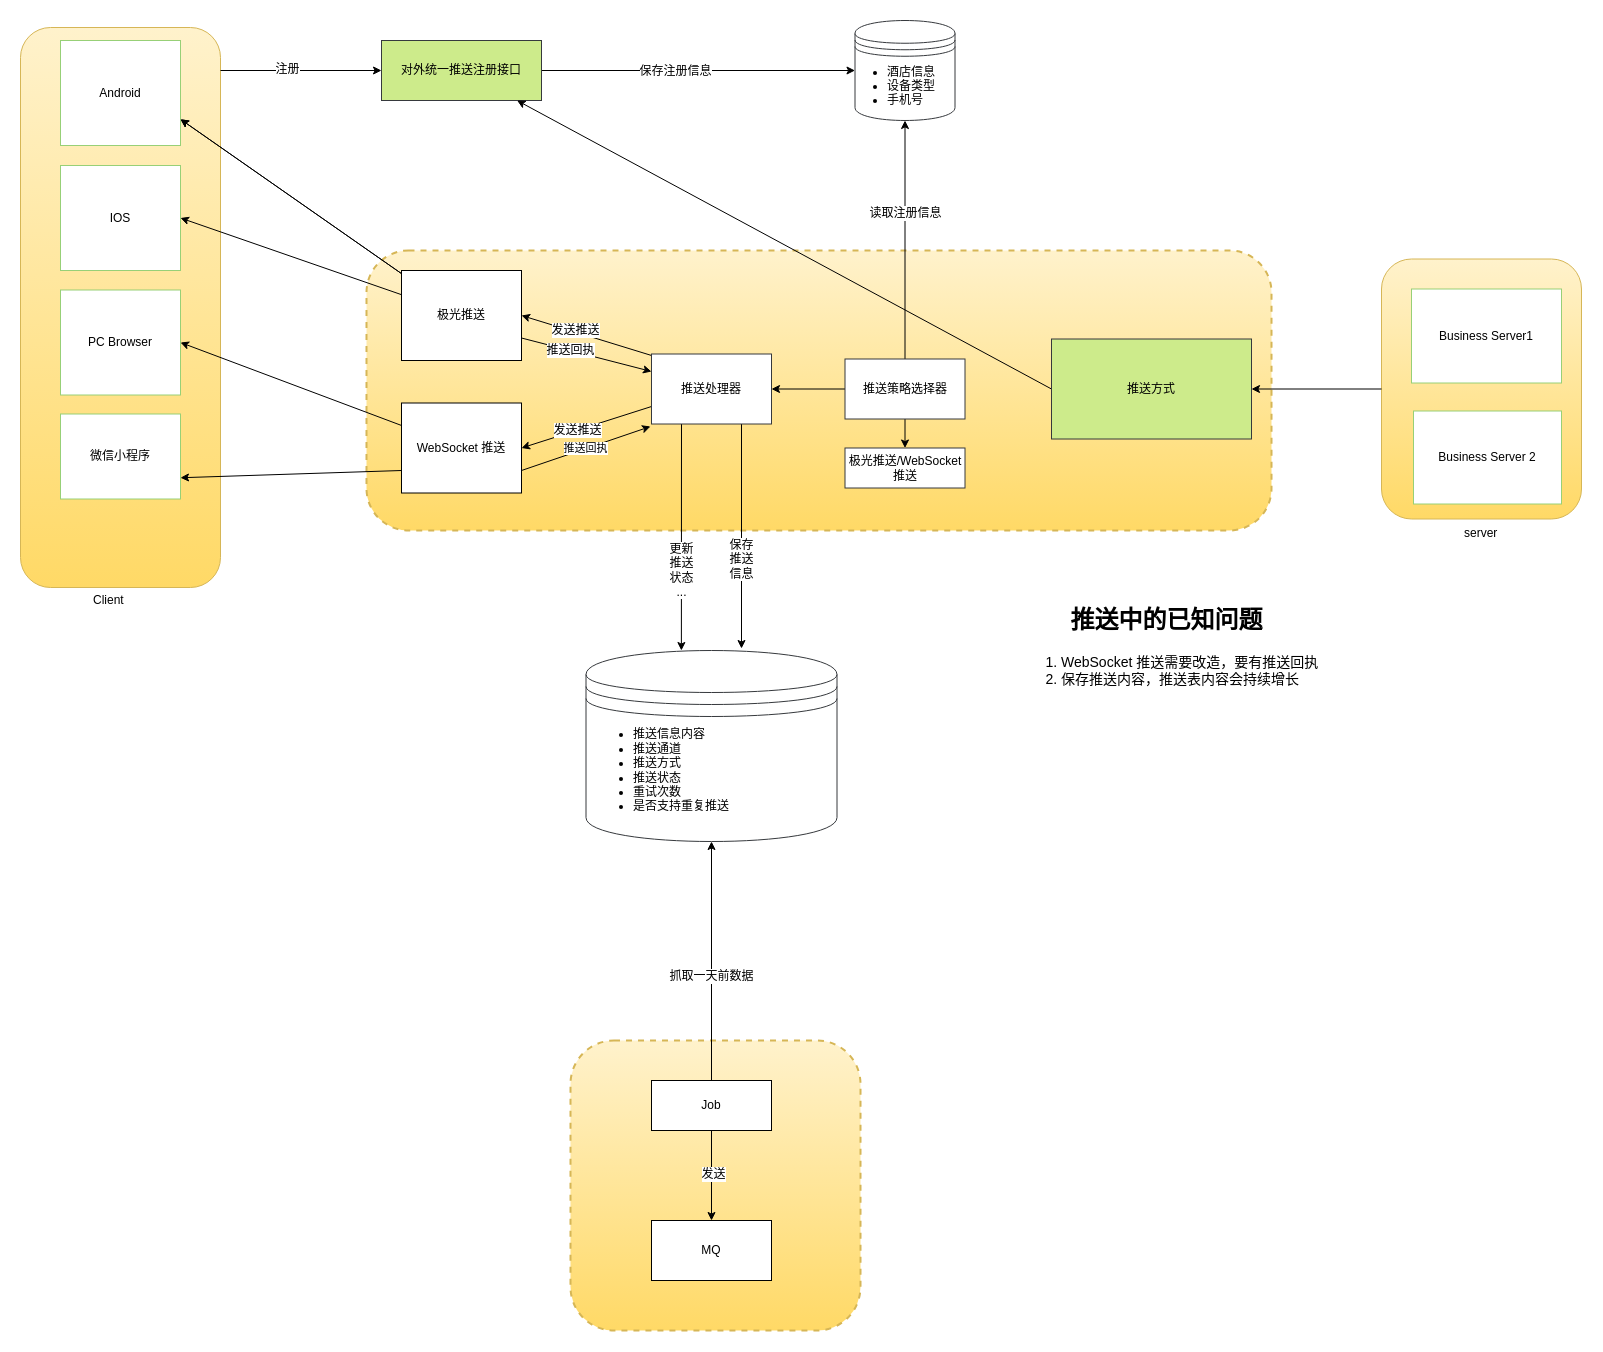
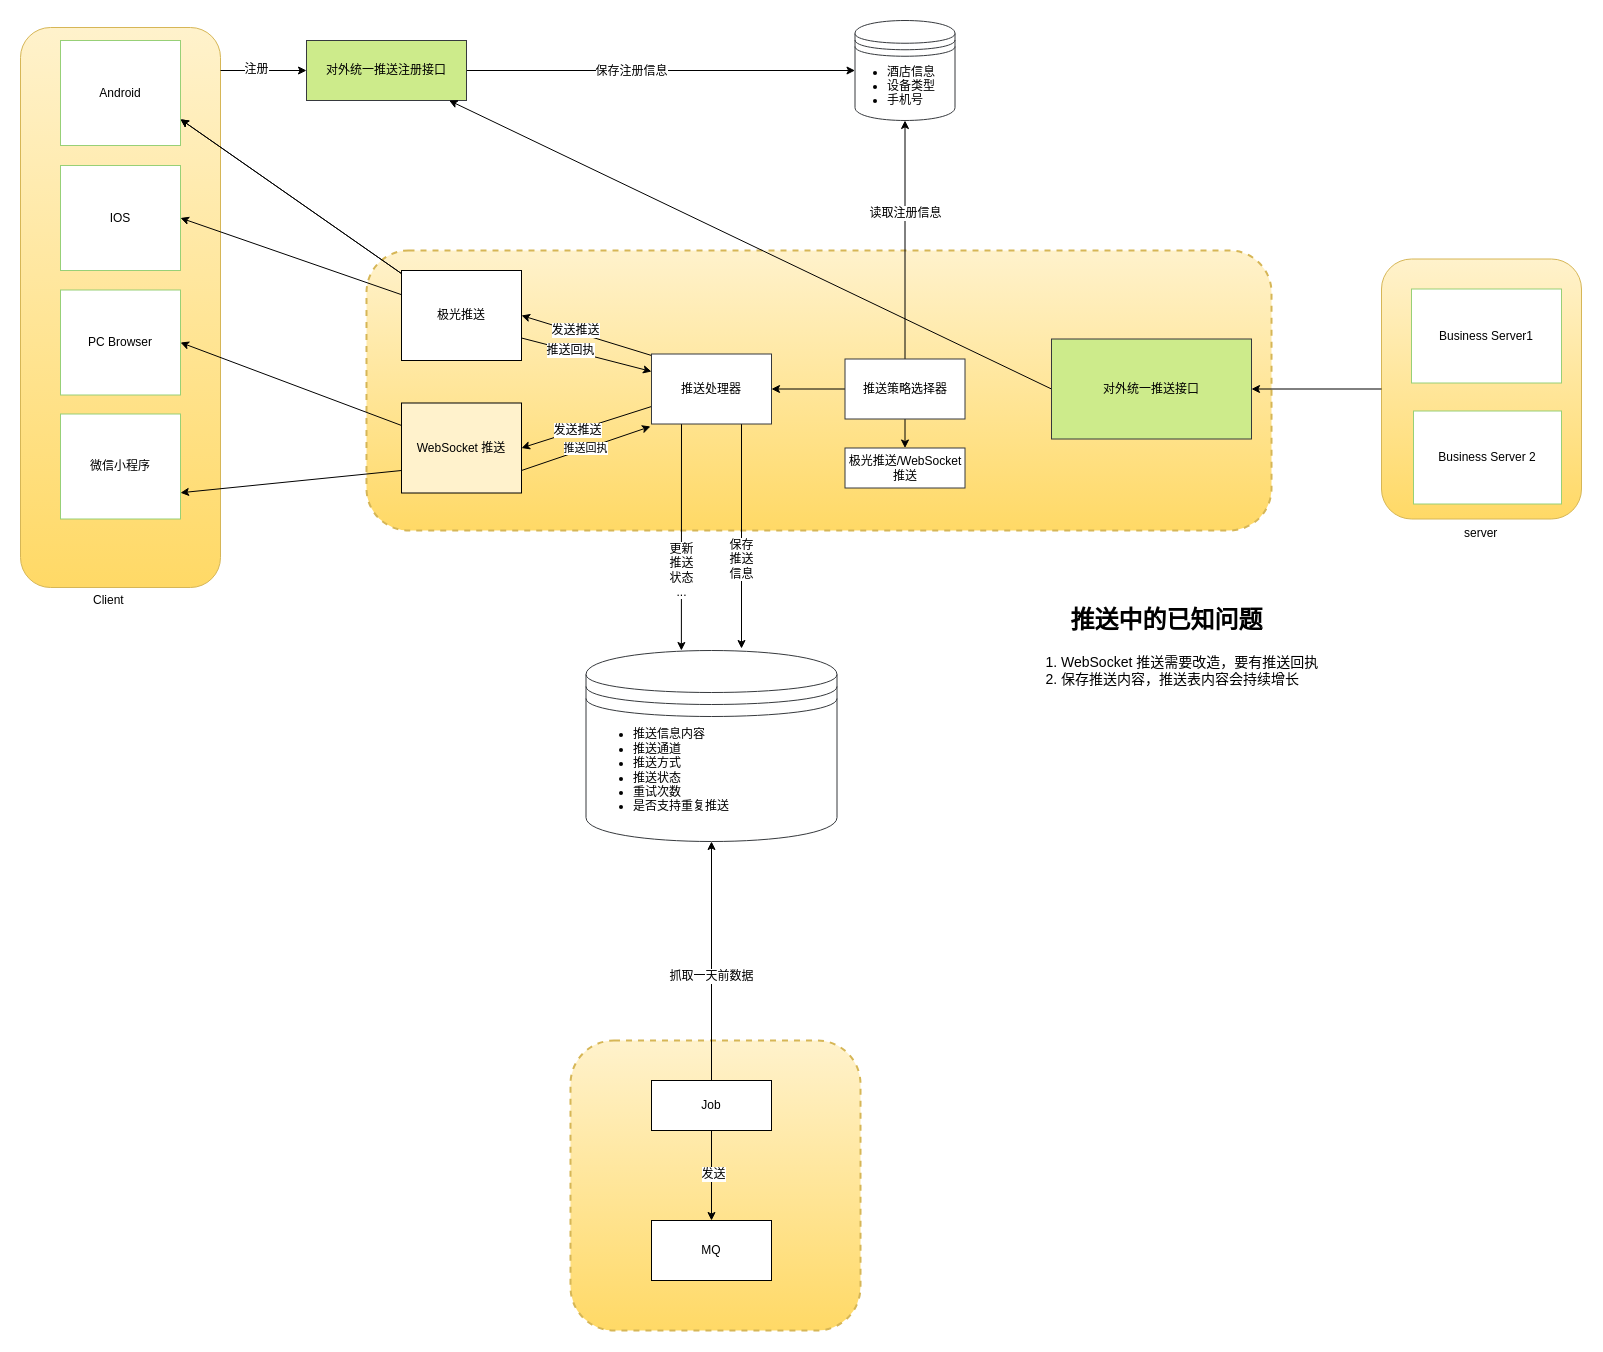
- <mxCell id="14" value="对外统一推送注册接口" style="rounded=0;whiteSpace=wrap;html=1;strokeColor=#36393d;strokeWidth=1;fillColor=#cdeb8b;gradientColor=none;" parent="1" vertex="1"><mxGeometry x="381" y="40" width="160" height="60" as="geometry" /></mxCell>
+ <mxCell id="14" value="对外统一推送注册接口" style="rounded=0;whiteSpace=wrap;html=1;strokeColor=#36393d;strokeWidth=1;fillColor=#cdeb8b;gradientColor=none;" parent="1" vertex="1"><mxGeometry x="306" y="40" width="160" height="60" as="geometry" /></mxCell>
- <mxCell id="26" value="推送方式" style="rounded=0;whiteSpace=wrap;html=1;strokeColor=#36393d;strokeWidth=1;fillColor=#cdeb8b;gradientColor=none;direction=east;" parent="1" vertex="1"><mxGeometry x="1051" y="338.5" width="200" height="100" as="geometry" /></mxCell>
+ <mxCell id="26" value="对外统一推送接口" style="rounded=0;whiteSpace=wrap;html=1;strokeColor=#36393d;strokeWidth=1;fillColor=#cdeb8b;gradientColor=none;direction=east;" parent="1" vertex="1"><mxGeometry x="1051" y="338.5" width="200" height="100" as="geometry" /></mxCell>
- <mxCell id="24" value="WebSocket 推送" style="rounded=0;whiteSpace=wrap;html=1;strokeColor=#000000;direction=east;" parent="1" vertex="1"><mxGeometry x="401" y="402.5" width="120" height="90" as="geometry" /></mxCell>
+ <mxCell id="24" value="WebSocket 推送" style="rounded=0;whiteSpace=wrap;html=1;strokeColor=#000000;direction=east;fillColor=#fff2cc;" parent="1" vertex="1"><mxGeometry x="401" y="402.5" width="120" height="90" as="geometry" /></mxCell>
- <mxCell id="8" value="微信小程序" style="rounded=0;whiteSpace=wrap;html=1;strokeColor=#97D077;strokeWidth=1;gradientColor=none;" parent="3" vertex="1"><mxGeometry x="40" y="386.5" width="120" height="85" as="geometry" /></mxCell>
+ <mxCell id="8" value="微信小程序" style="rounded=0;whiteSpace=wrap;html=1;strokeColor=#97D077;strokeWidth=1;gradientColor=none;" parent="3" vertex="1"><mxGeometry x="40" y="386.5" width="120" height="105" as="geometry" /></mxCell>
